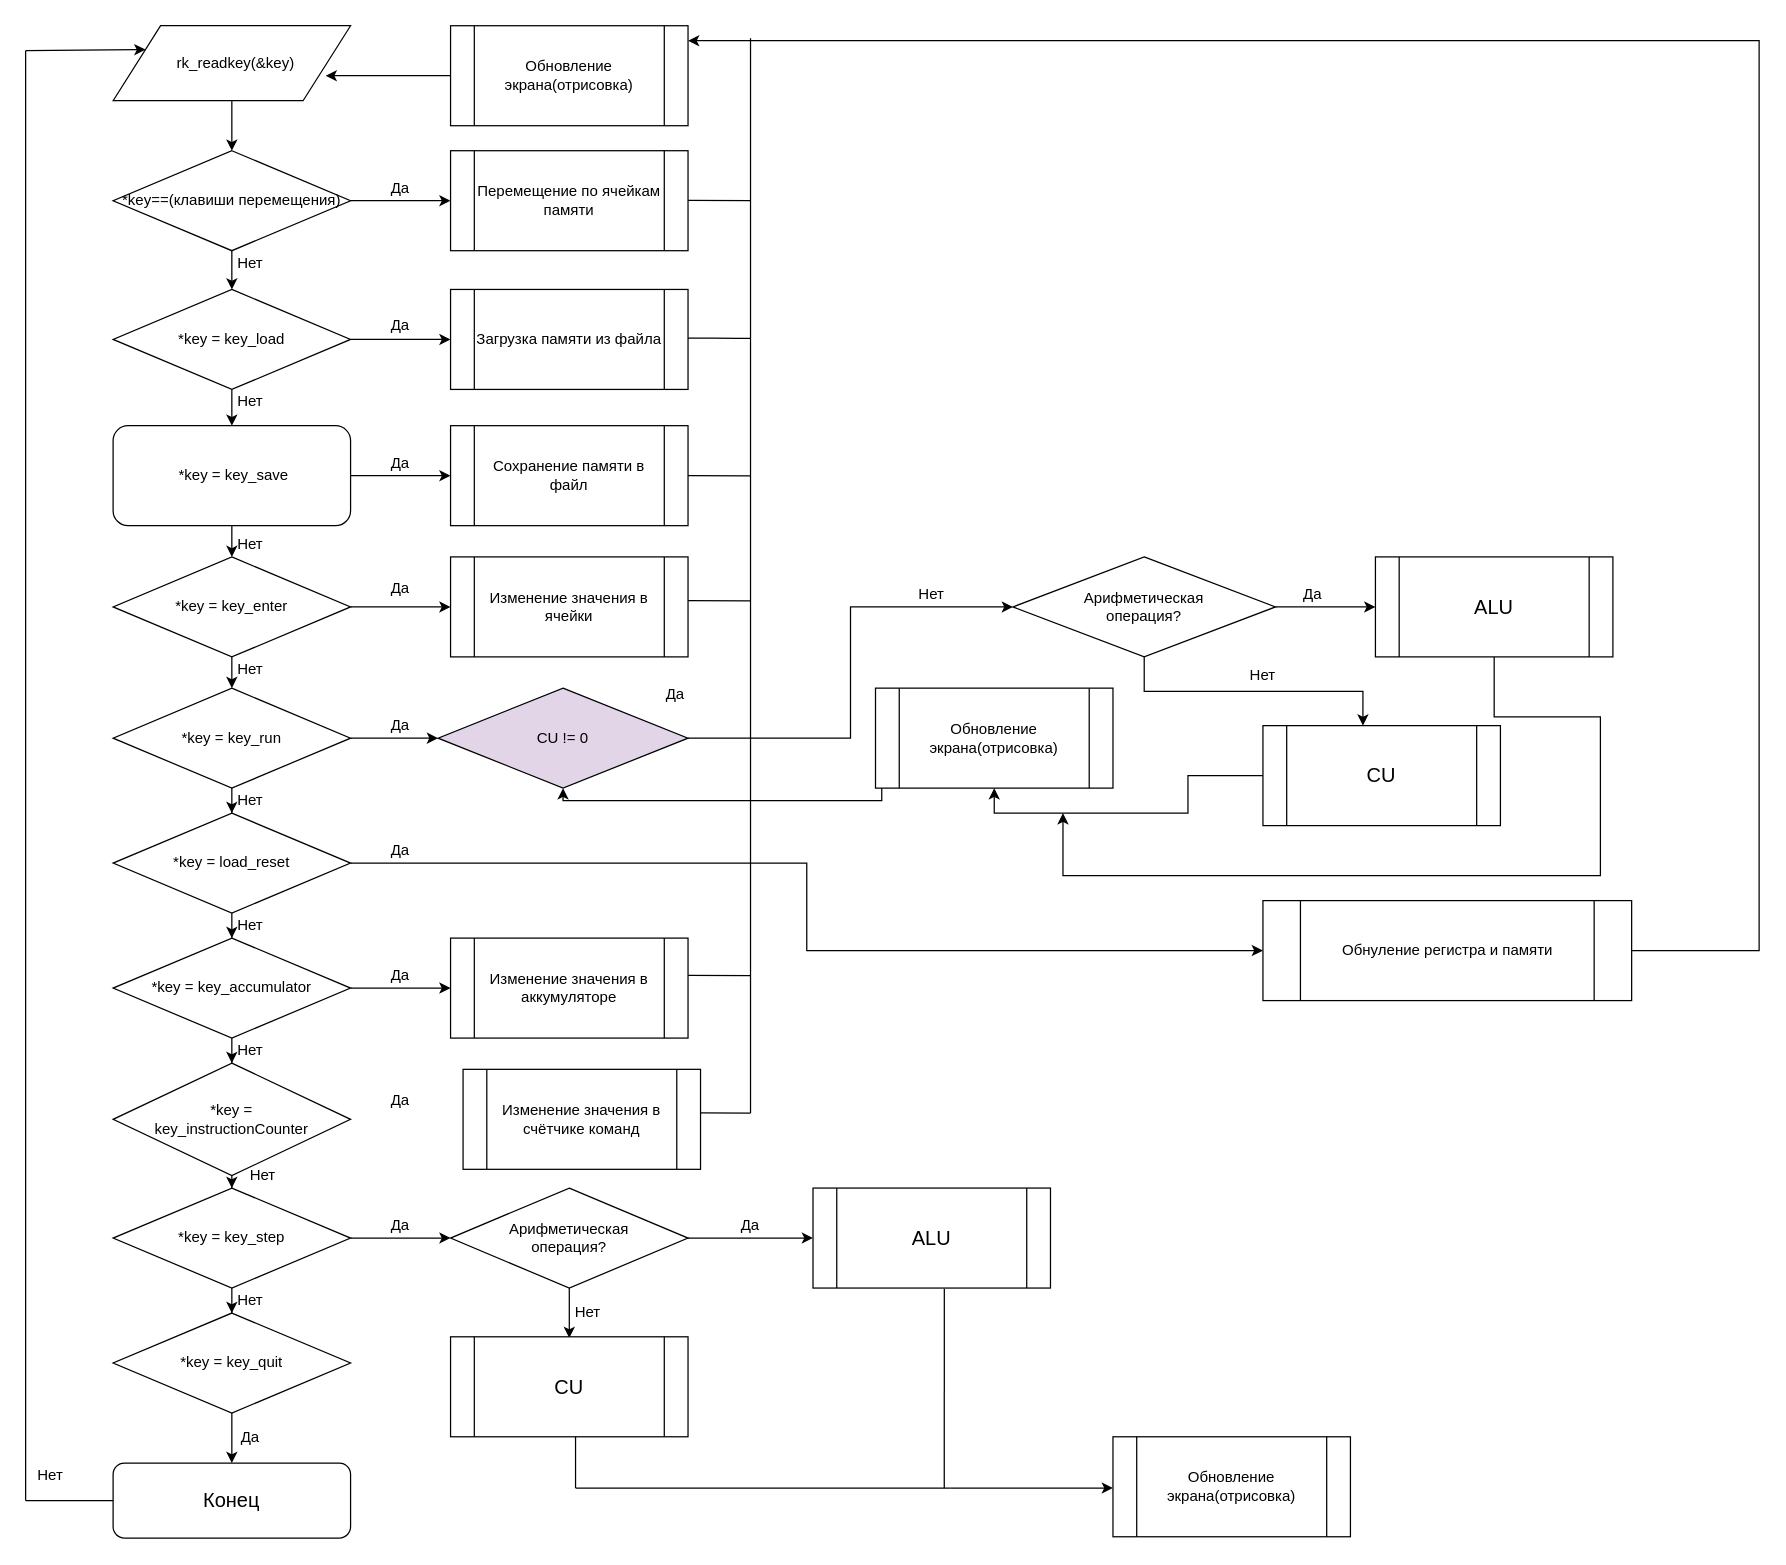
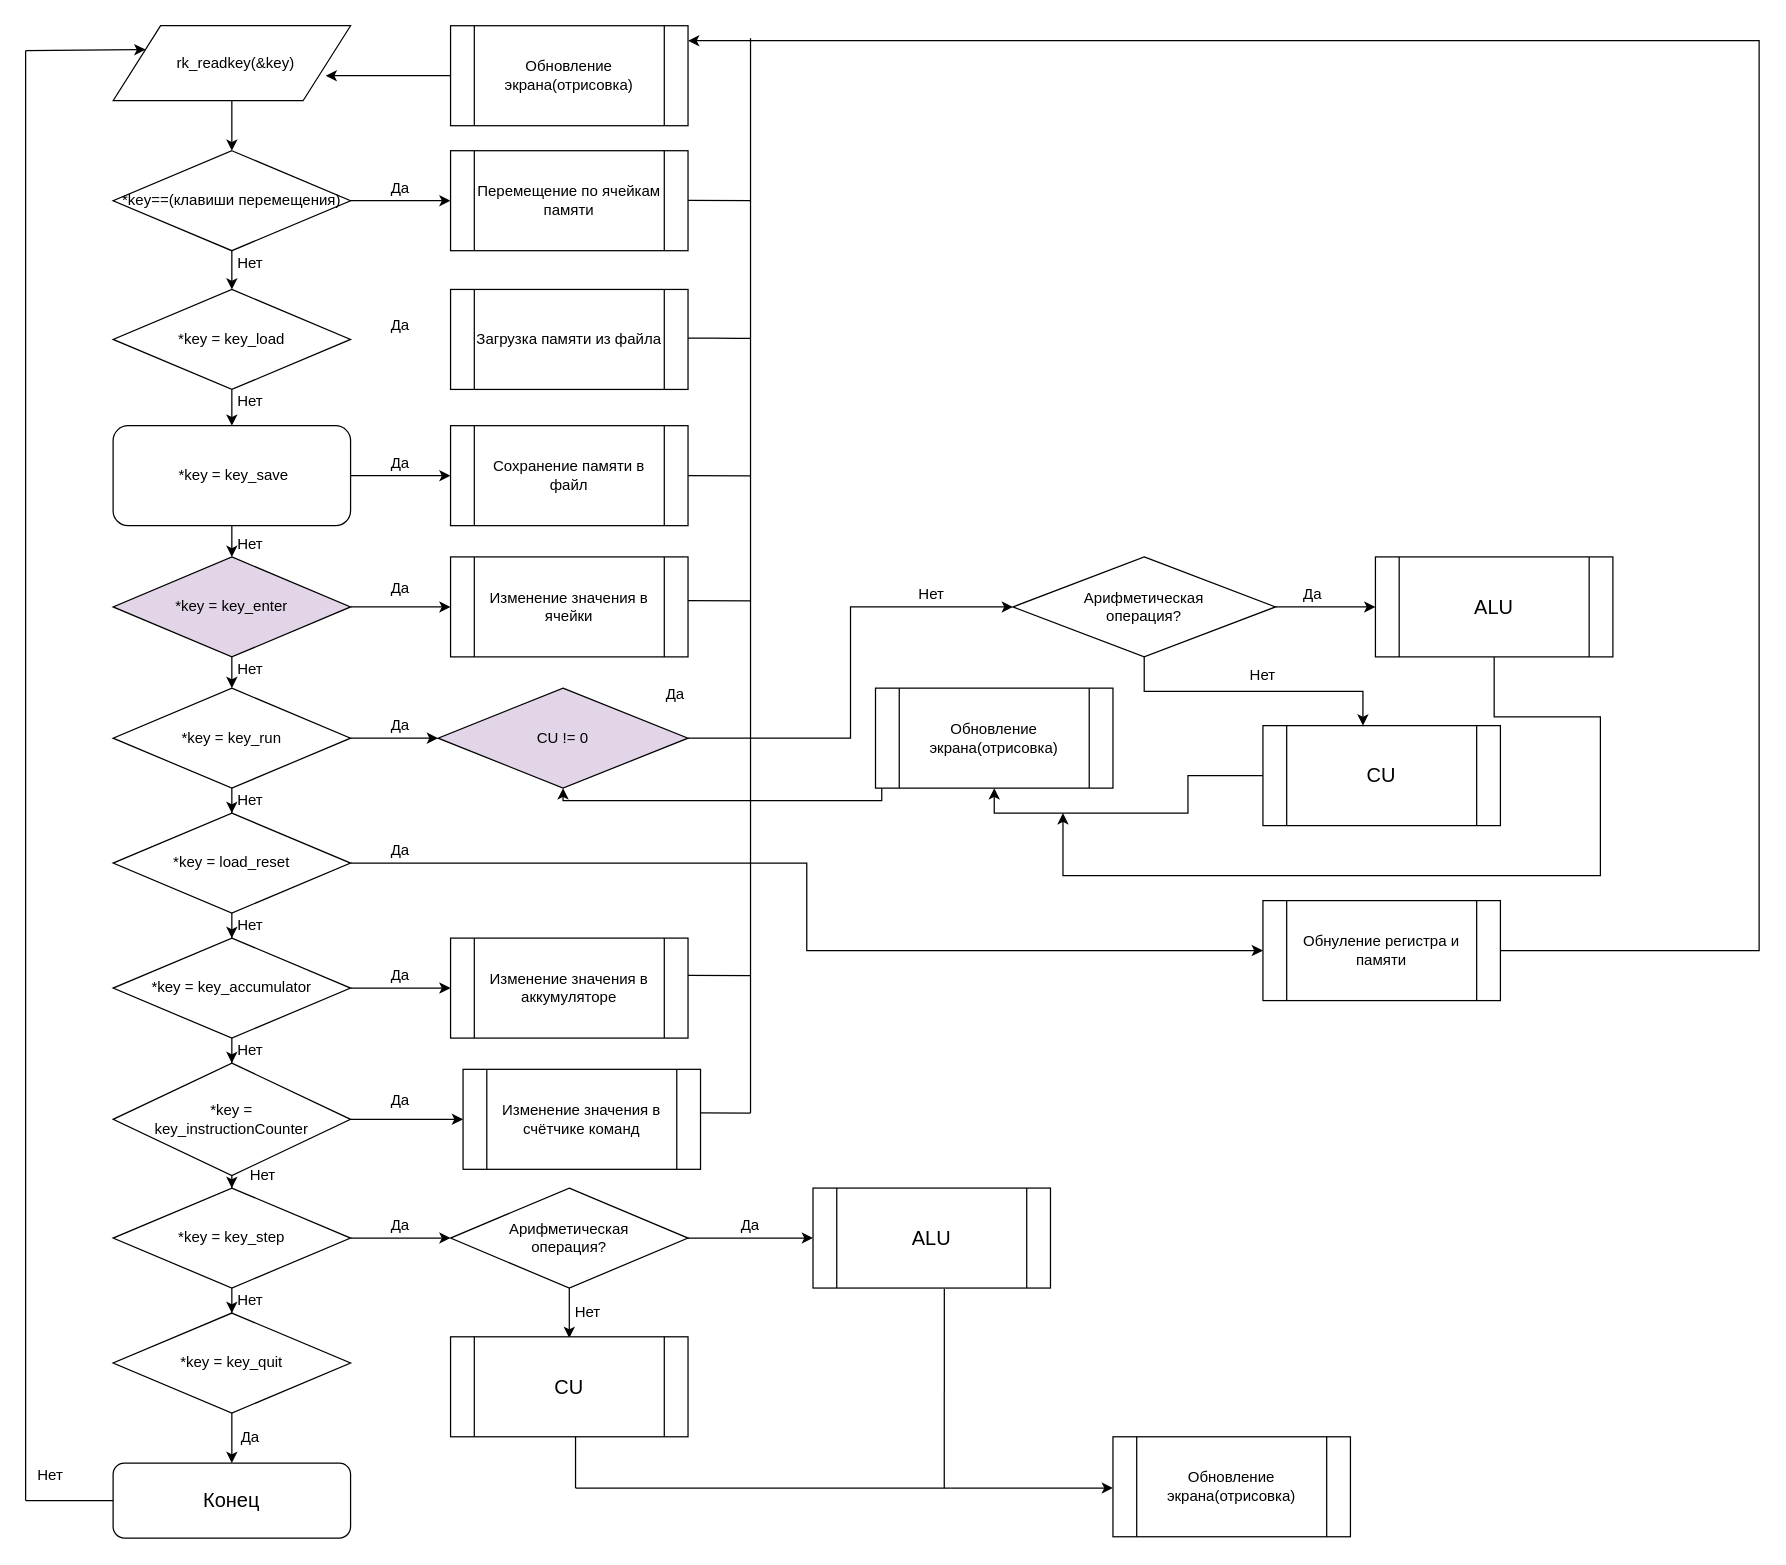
- <mxCell id="8" style="edgeStyle=orthogonalEdgeStyle;rounded=0;orthogonalLoop=1;jettySize=auto;html=1;" parent="1" source="9" target="54" edge="1"><mxGeometry relative="1" as="geometry" /></mxCell>
- <mxCell id="15" value="*key = key_enter" style="rhombus;whiteSpace=wrap;html=1;" parent="1" vertex="1"><mxGeometry x="90" y="445" width="190" height="80" as="geometry" /></mxCell>
+ <mxCell id="15" value="*key = key_enter" style="rhombus;whiteSpace=wrap;html=1;fillColor=#e1d5e7;" parent="1" vertex="1"><mxGeometry x="90" y="445" width="190" height="80" as="geometry" /></mxCell>
- <mxCell id="51" value="Обнуление регистра и памяти" style="shape=process;whiteSpace=wrap;html=1;backgroundOutline=1;" parent="1" vertex="1"><mxGeometry x="1010" y="720" width="295" height="80" as="geometry" /></mxCell>
+ <mxCell id="51" value="Обнуление регистра и памяти" style="shape=process;whiteSpace=wrap;html=1;backgroundOutline=1;" parent="1" vertex="1"><mxGeometry x="1010" y="720" width="190" height="80" as="geometry" /></mxCell>
+ <mxCell id="22" style="edgeStyle=orthogonalEdgeStyle;rounded=0;orthogonalLoop=1;jettySize=auto;html=1;entryX=0;entryY=0.5;entryDx=0;entryDy=0;" parent="1" source="23" target="48" edge="1"><mxGeometry relative="1" as="geometry" /></mxCell>
